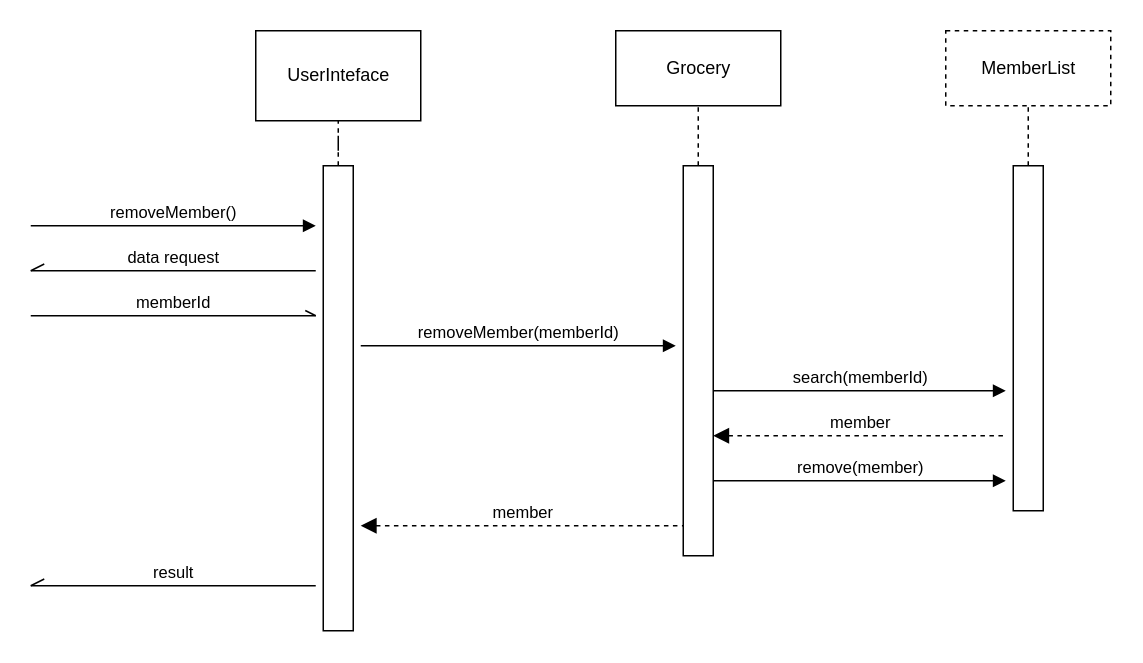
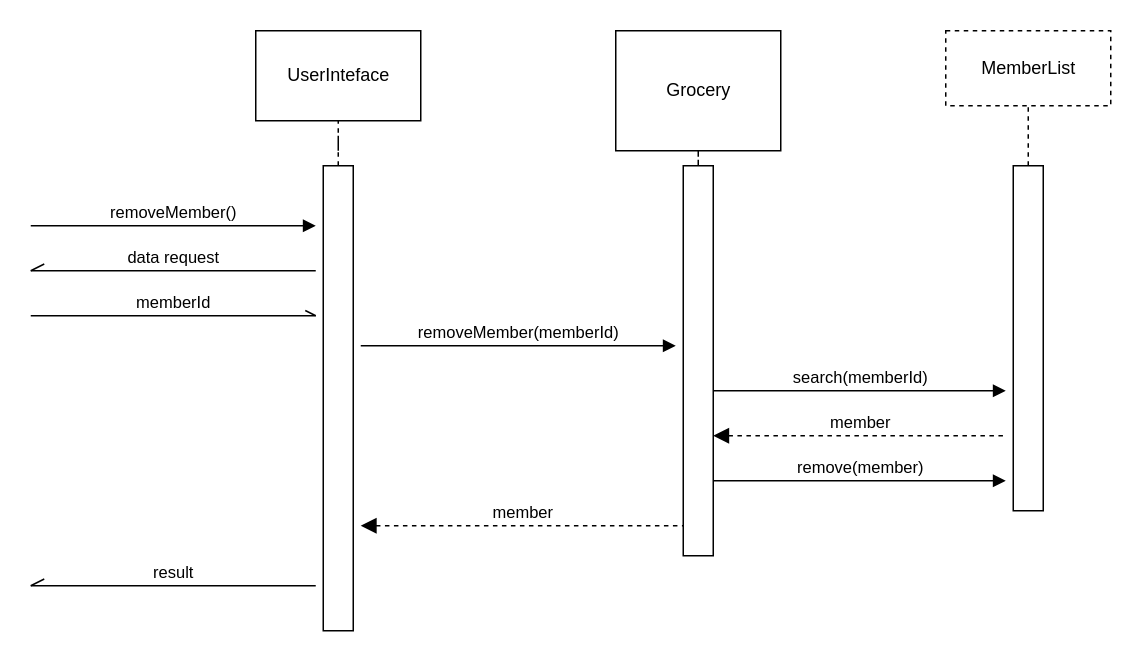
- <mxCell id="10" value="Grocery" style="html=1;" parent="1" vertex="1"><mxGeometry x="410" y="20" width="110" height="50" as="geometry" /></mxCell>
+ <mxCell id="10" value="Grocery" style="html=1;" parent="1" vertex="1"><mxGeometry x="410" y="20" width="110" height="80" as="geometry" /></mxCell>
